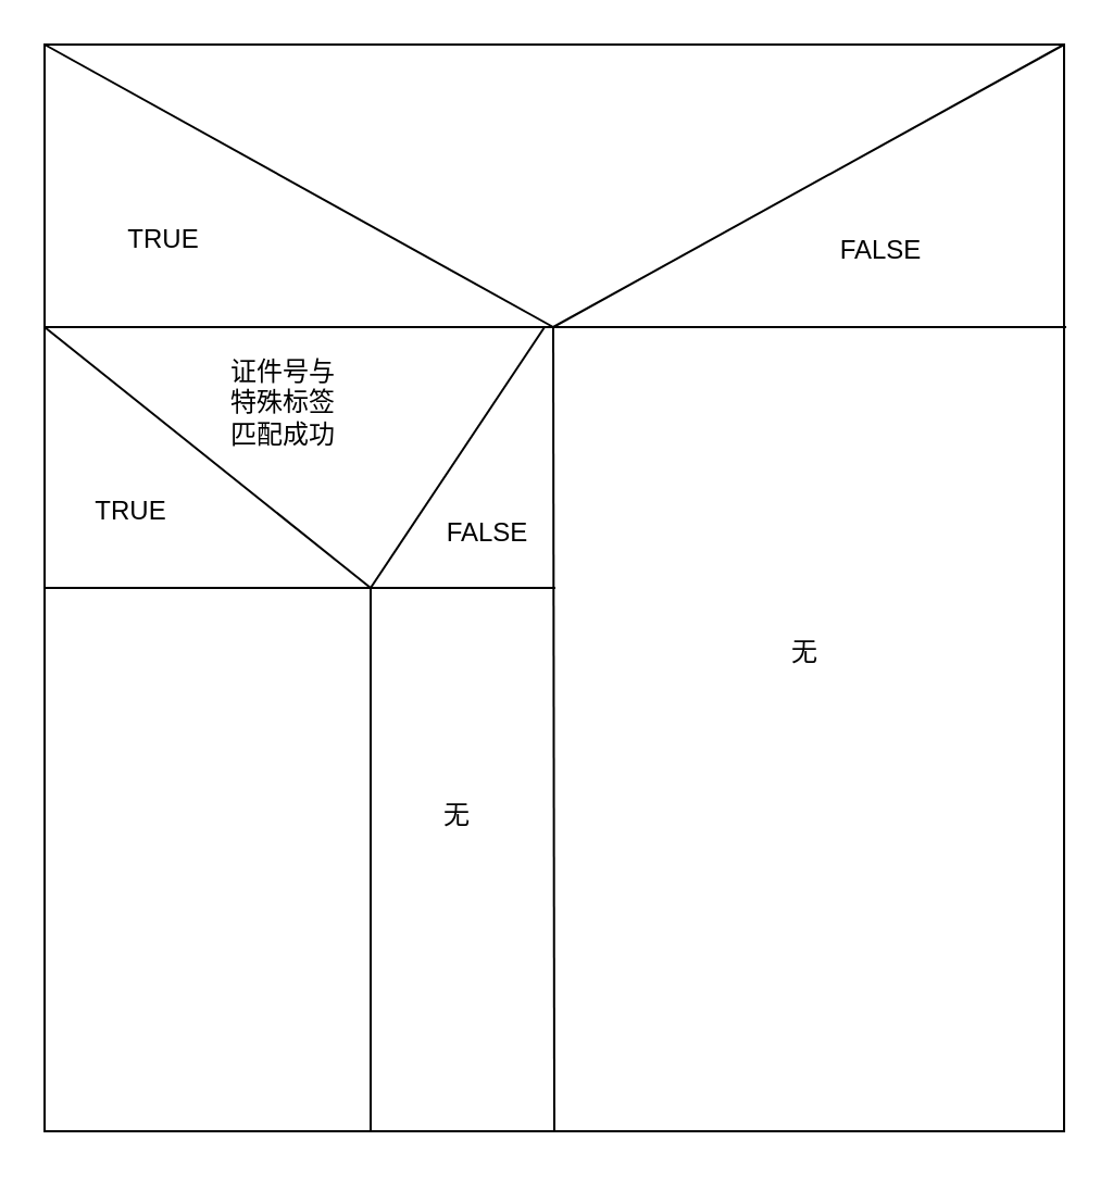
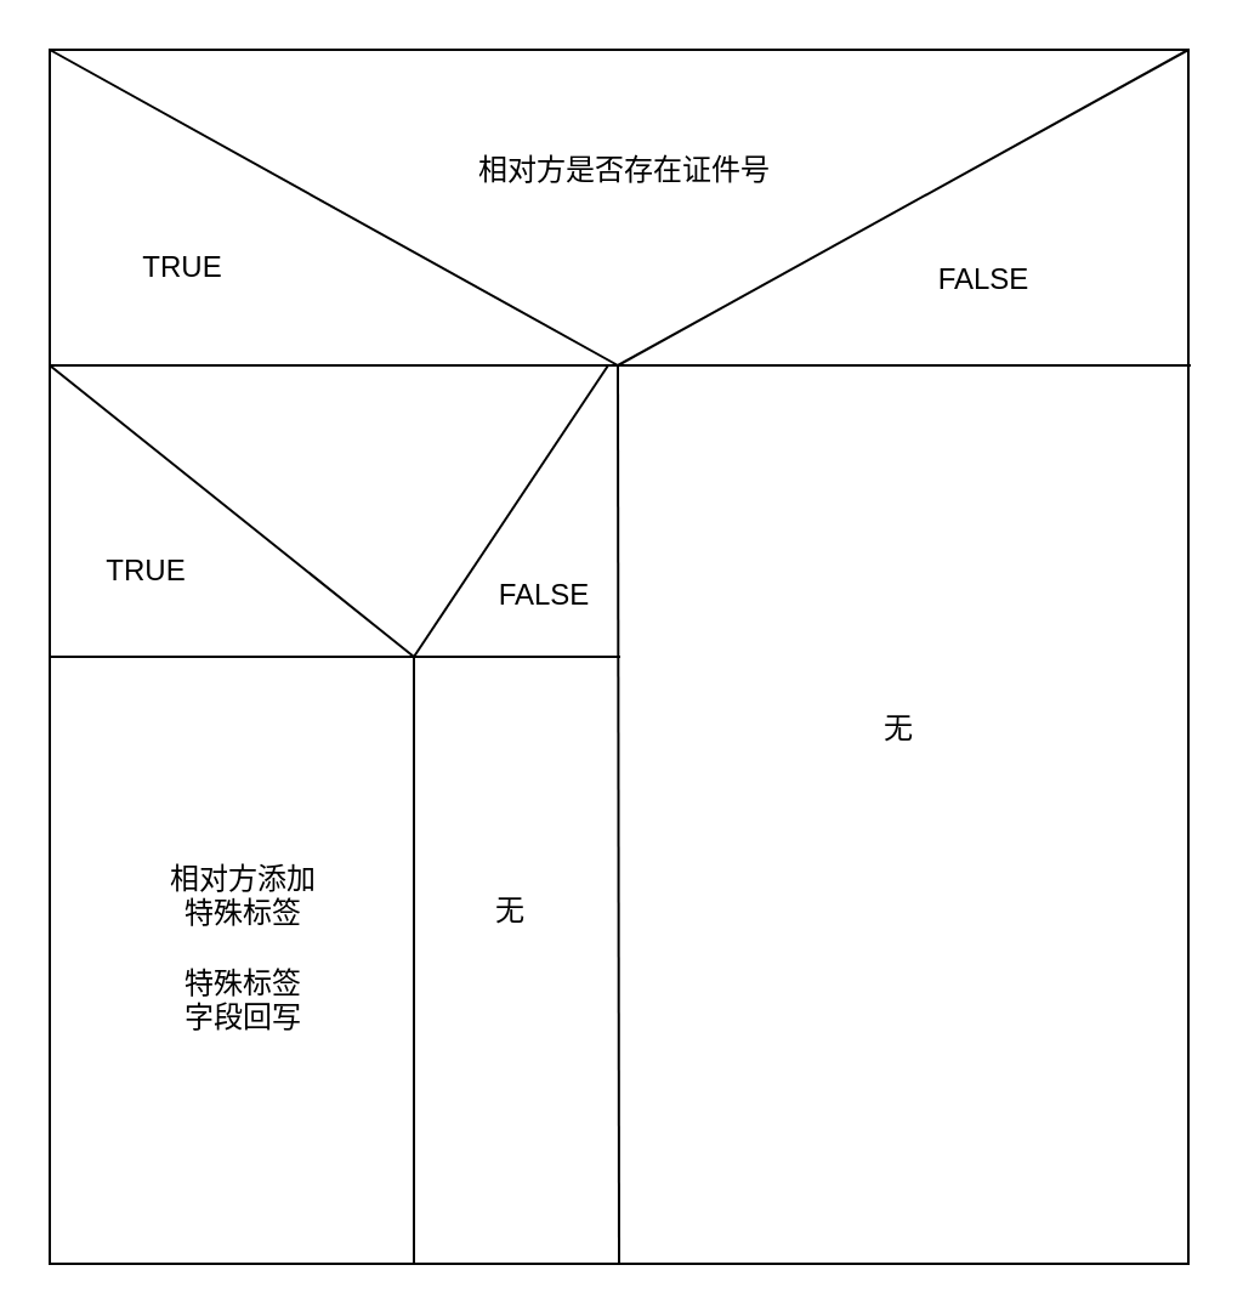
+ <mxCell id="7" value="相对方是否存在证件号" style="text;html=1;strokeColor=none;fillColor=none;align=center;verticalAlign=middle;whiteSpace=wrap;rounded=0;" vertex="1" parent="1"><mxGeometry x="194" y="50" width="126" height="40" as="geometry" /></mxCell>
- <mxCell id="14" value="证件号与特殊标签匹配成功" style="text;html=1;strokeColor=none;fillColor=none;align=center;verticalAlign=middle;whiteSpace=wrap;rounded=0;" vertex="1" parent="1"><mxGeometry x="100" y="170" width="60" height="30" as="geometry" /></mxCell>
+ <mxCell id="19" value="相对方添加&lt;br&gt;特殊标签&lt;br&gt;&lt;br&gt;特殊标签&lt;br&gt;字段回写" style="text;html=1;strokeColor=none;fillColor=none;align=center;verticalAlign=middle;whiteSpace=wrap;rounded=0;" vertex="1" parent="1"><mxGeometry x="60" y="310" width="80" height="160" as="geometry" /></mxCell>
